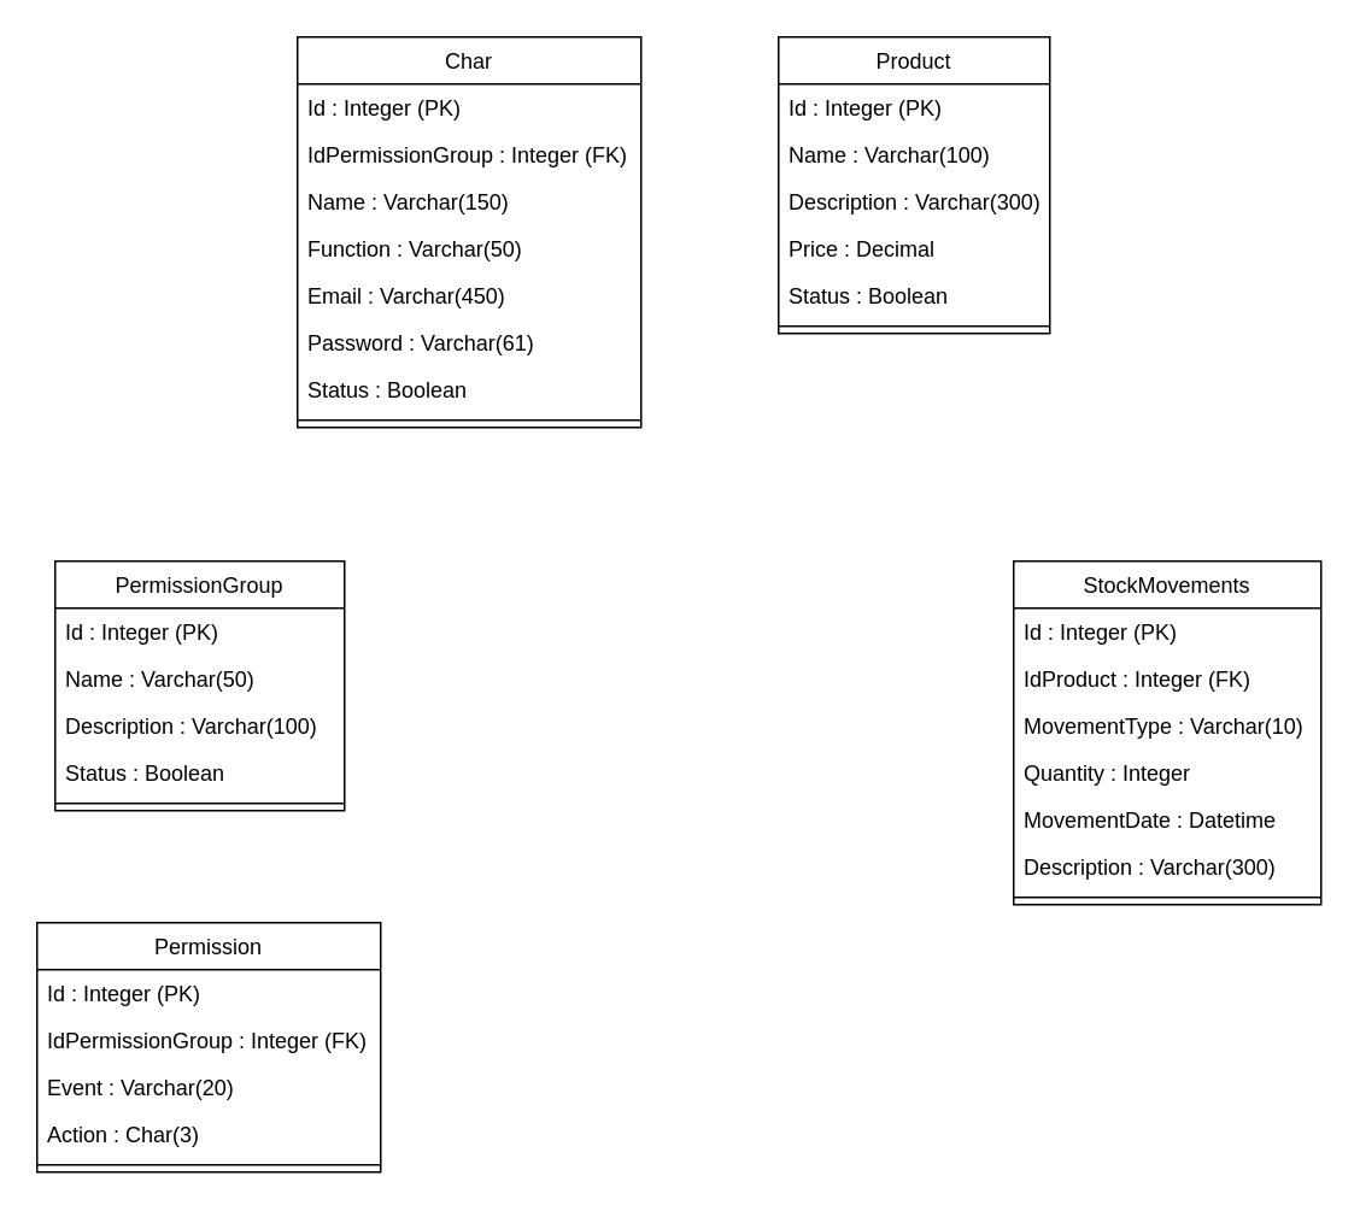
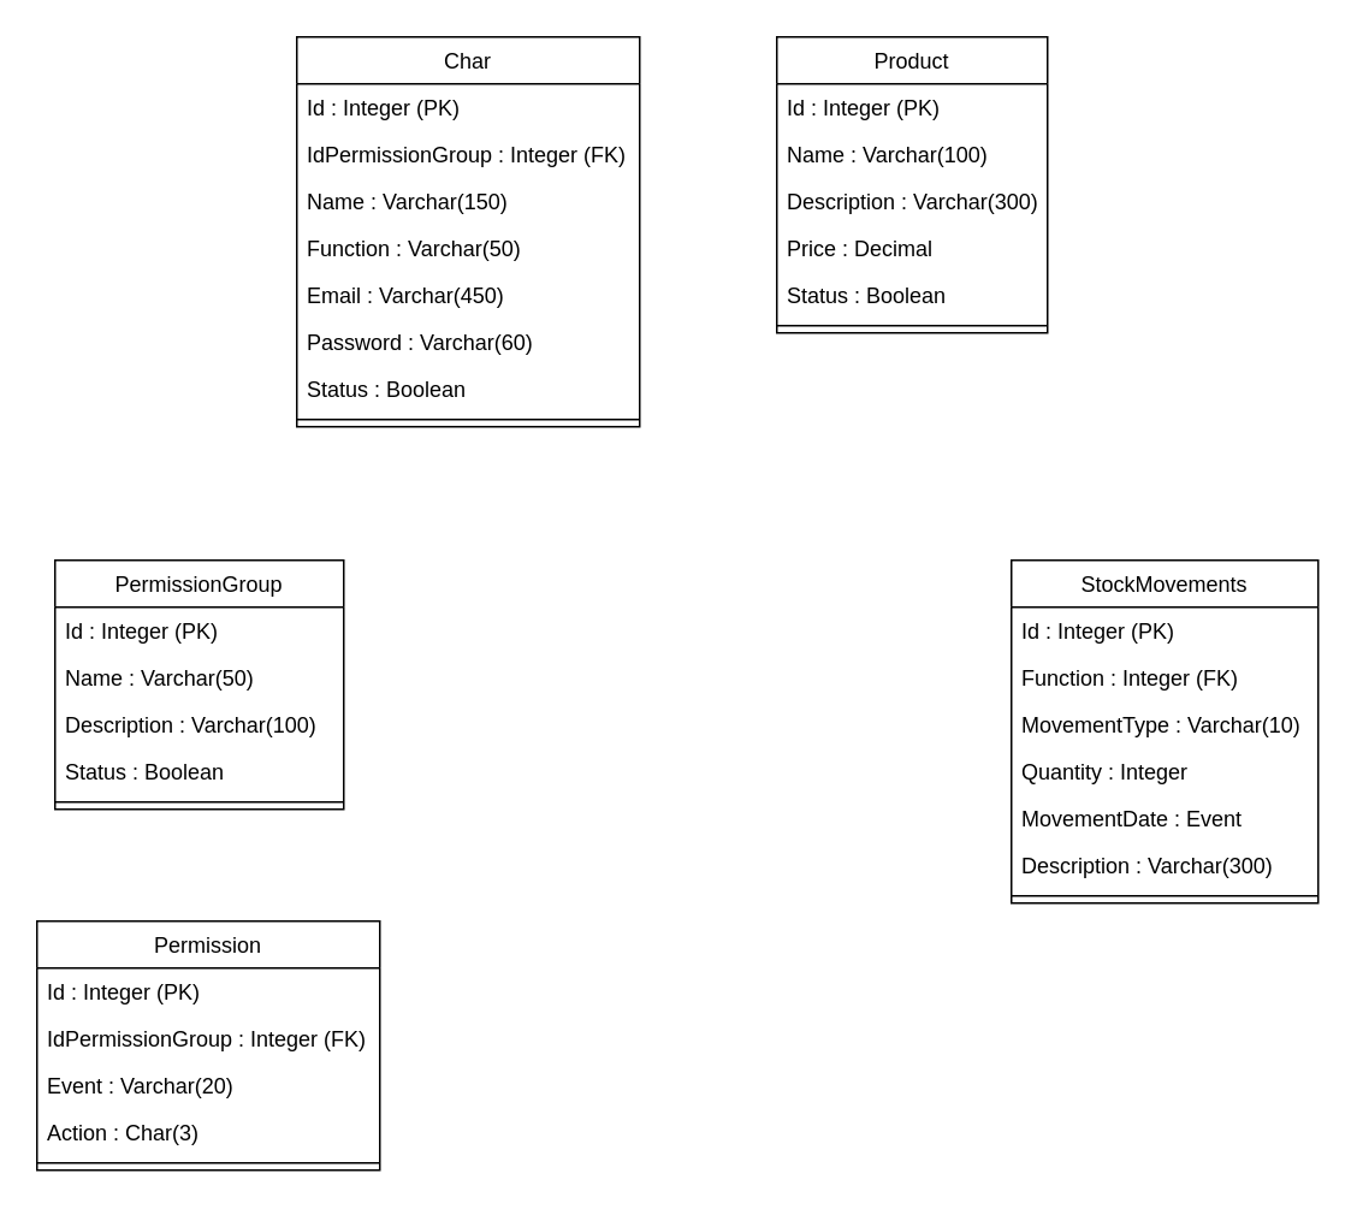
- <mxCell id="23" value="Password : Varchar(61)" style="text;align=left;verticalAlign=top;spacingLeft=4;spacingRight=4;overflow=hidden;rotatable=0;points=[[0,0.5],[1,0.5]];portConstraint=eastwest;" vertex="1" parent="17"><mxGeometry y="156" width="190" height="26" as="geometry" /></mxCell>
+ <mxCell id="23" value="Password : Varchar(60)" style="text;align=left;verticalAlign=top;spacingLeft=4;spacingRight=4;overflow=hidden;rotatable=0;points=[[0,0.5],[1,0.5]];portConstraint=eastwest;" vertex="1" parent="17"><mxGeometry y="156" width="190" height="26" as="geometry" /></mxCell>
- <mxCell id="11" value="IdProduct : Integer (FK)" style="text;align=left;verticalAlign=top;spacingLeft=4;spacingRight=4;overflow=hidden;rotatable=0;points=[[0,0.5],[1,0.5]];portConstraint=eastwest;" parent="9" vertex="1"><mxGeometry y="52" width="170" height="26" as="geometry" /></mxCell>
+ <mxCell id="11" value="Function : Integer (FK)" style="text;align=left;verticalAlign=top;spacingLeft=4;spacingRight=4;overflow=hidden;rotatable=0;points=[[0,0.5],[1,0.5]];portConstraint=eastwest;" parent="9" vertex="1"><mxGeometry y="52" width="170" height="26" as="geometry" /></mxCell>
- <mxCell id="14" value="MovementDate : Datetime" style="text;align=left;verticalAlign=top;spacingLeft=4;spacingRight=4;overflow=hidden;rotatable=0;points=[[0,0.5],[1,0.5]];portConstraint=eastwest;" vertex="1" parent="9"><mxGeometry y="130" width="170" height="26" as="geometry" /></mxCell>
+ <mxCell id="14" value="MovementDate : Event" style="text;align=left;verticalAlign=top;spacingLeft=4;spacingRight=4;overflow=hidden;rotatable=0;points=[[0,0.5],[1,0.5]];portConstraint=eastwest;" vertex="1" parent="9"><mxGeometry y="130" width="170" height="26" as="geometry" /></mxCell>
